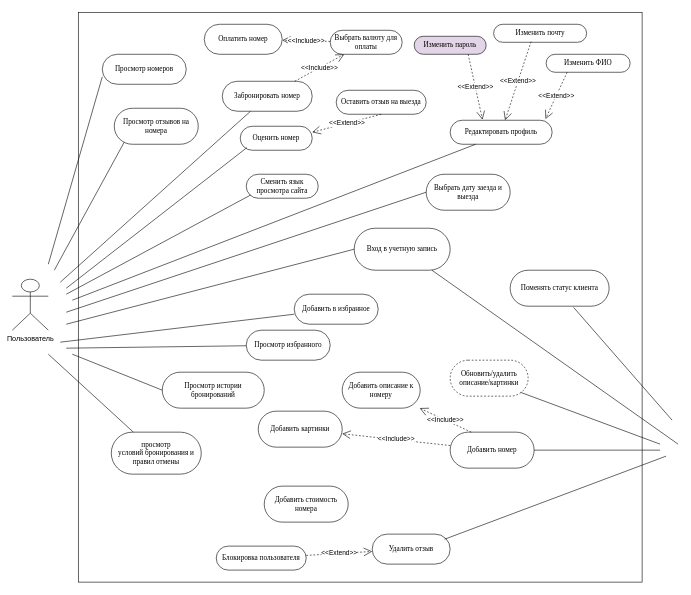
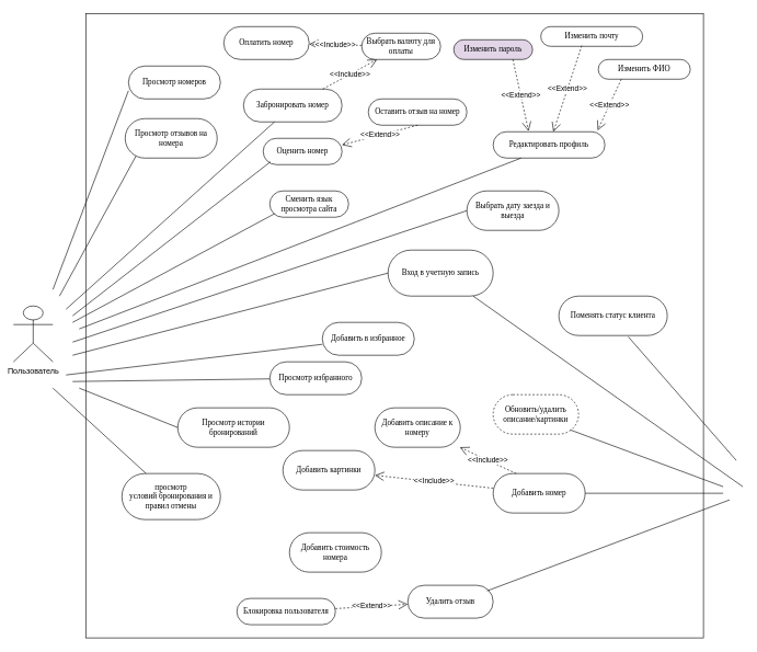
- <mxCell id="15" value="Просмотр номеров" style="rounded=1;whiteSpace=wrap;html=1;shadow=0;comic=0;labelBackgroundColor=none;strokeWidth=1;fontFamily=Verdana;fontSize=12;align=center;arcSize=50;" parent="1" vertex="1"><mxGeometry x="170" y="90" width="140" height="50" as="geometry" /></mxCell>
+ <mxCell id="15" value="Просмотр номеров" style="rounded=1;whiteSpace=wrap;html=1;shadow=0;comic=0;labelBackgroundColor=none;strokeWidth=1;fontFamily=Verdana;fontSize=12;align=center;arcSize=50;" parent="1" vertex="1"><mxGeometry x="195" y="100" width="140" height="50" as="geometry" /></mxCell>
- <mxCell id="27" value="Оставить отзыв на выезда" style="rounded=1;whiteSpace=wrap;html=1;shadow=0;comic=0;labelBackgroundColor=none;strokeWidth=1;fontFamily=Verdana;fontSize=12;align=center;arcSize=50;" parent="1" vertex="1"><mxGeometry x="560" y="150" width="150" height="40" as="geometry" /></mxCell>
+ <mxCell id="27" value="Оставить отзыв на номер" style="rounded=1;whiteSpace=wrap;html=1;shadow=0;comic=0;labelBackgroundColor=none;strokeWidth=1;fontFamily=Verdana;fontSize=12;align=center;arcSize=50;" parent="1" vertex="1"><mxGeometry x="560" y="150" width="150" height="40" as="geometry" /></mxCell>
